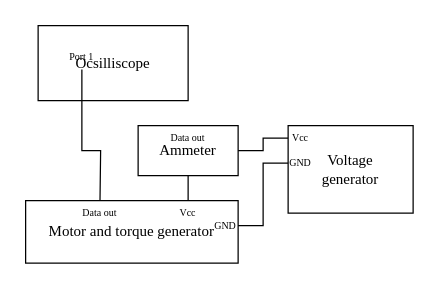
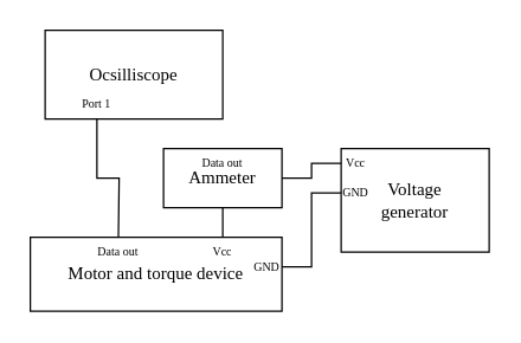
- <mxCell id="5" value="Port 1" style="text;html=1;align=center;verticalAlign=middle;whiteSpace=wrap;rounded=0;fontFamily=Tahoma;fontSize=8;fontColor=default;" vertex="1" parent="2"><mxGeometry x="30" y="15" width="30" height="20" as="geometry" /></mxCell>
+ <mxCell id="5" value="Port 1" style="text;html=1;align=center;verticalAlign=middle;whiteSpace=wrap;rounded=0;fontFamily=Tahoma;fontSize=8;fontColor=default;" vertex="1" parent="2"><mxGeometry x="30" y="40" width="30" height="20" as="geometry" /></mxCell>
- <mxCell id="8" value="Motor and torque generator" style="rounded=0;whiteSpace=wrap;html=1;align=center;verticalAlign=middle;fontFamily=Tahoma;fontSize=12;fontColor=default;fillColor=none;gradientColor=none;" vertex="1" parent="2"><mxGeometry y="140" width="170" height="50" as="geometry" /></mxCell>
+ <mxCell id="8" value="Motor and torque device" style="rounded=0;whiteSpace=wrap;html=1;align=center;verticalAlign=middle;fontFamily=Tahoma;fontSize=12;fontColor=default;fillColor=none;gradientColor=none;" vertex="1" parent="2"><mxGeometry y="140" width="170" height="50" as="geometry" /></mxCell>
